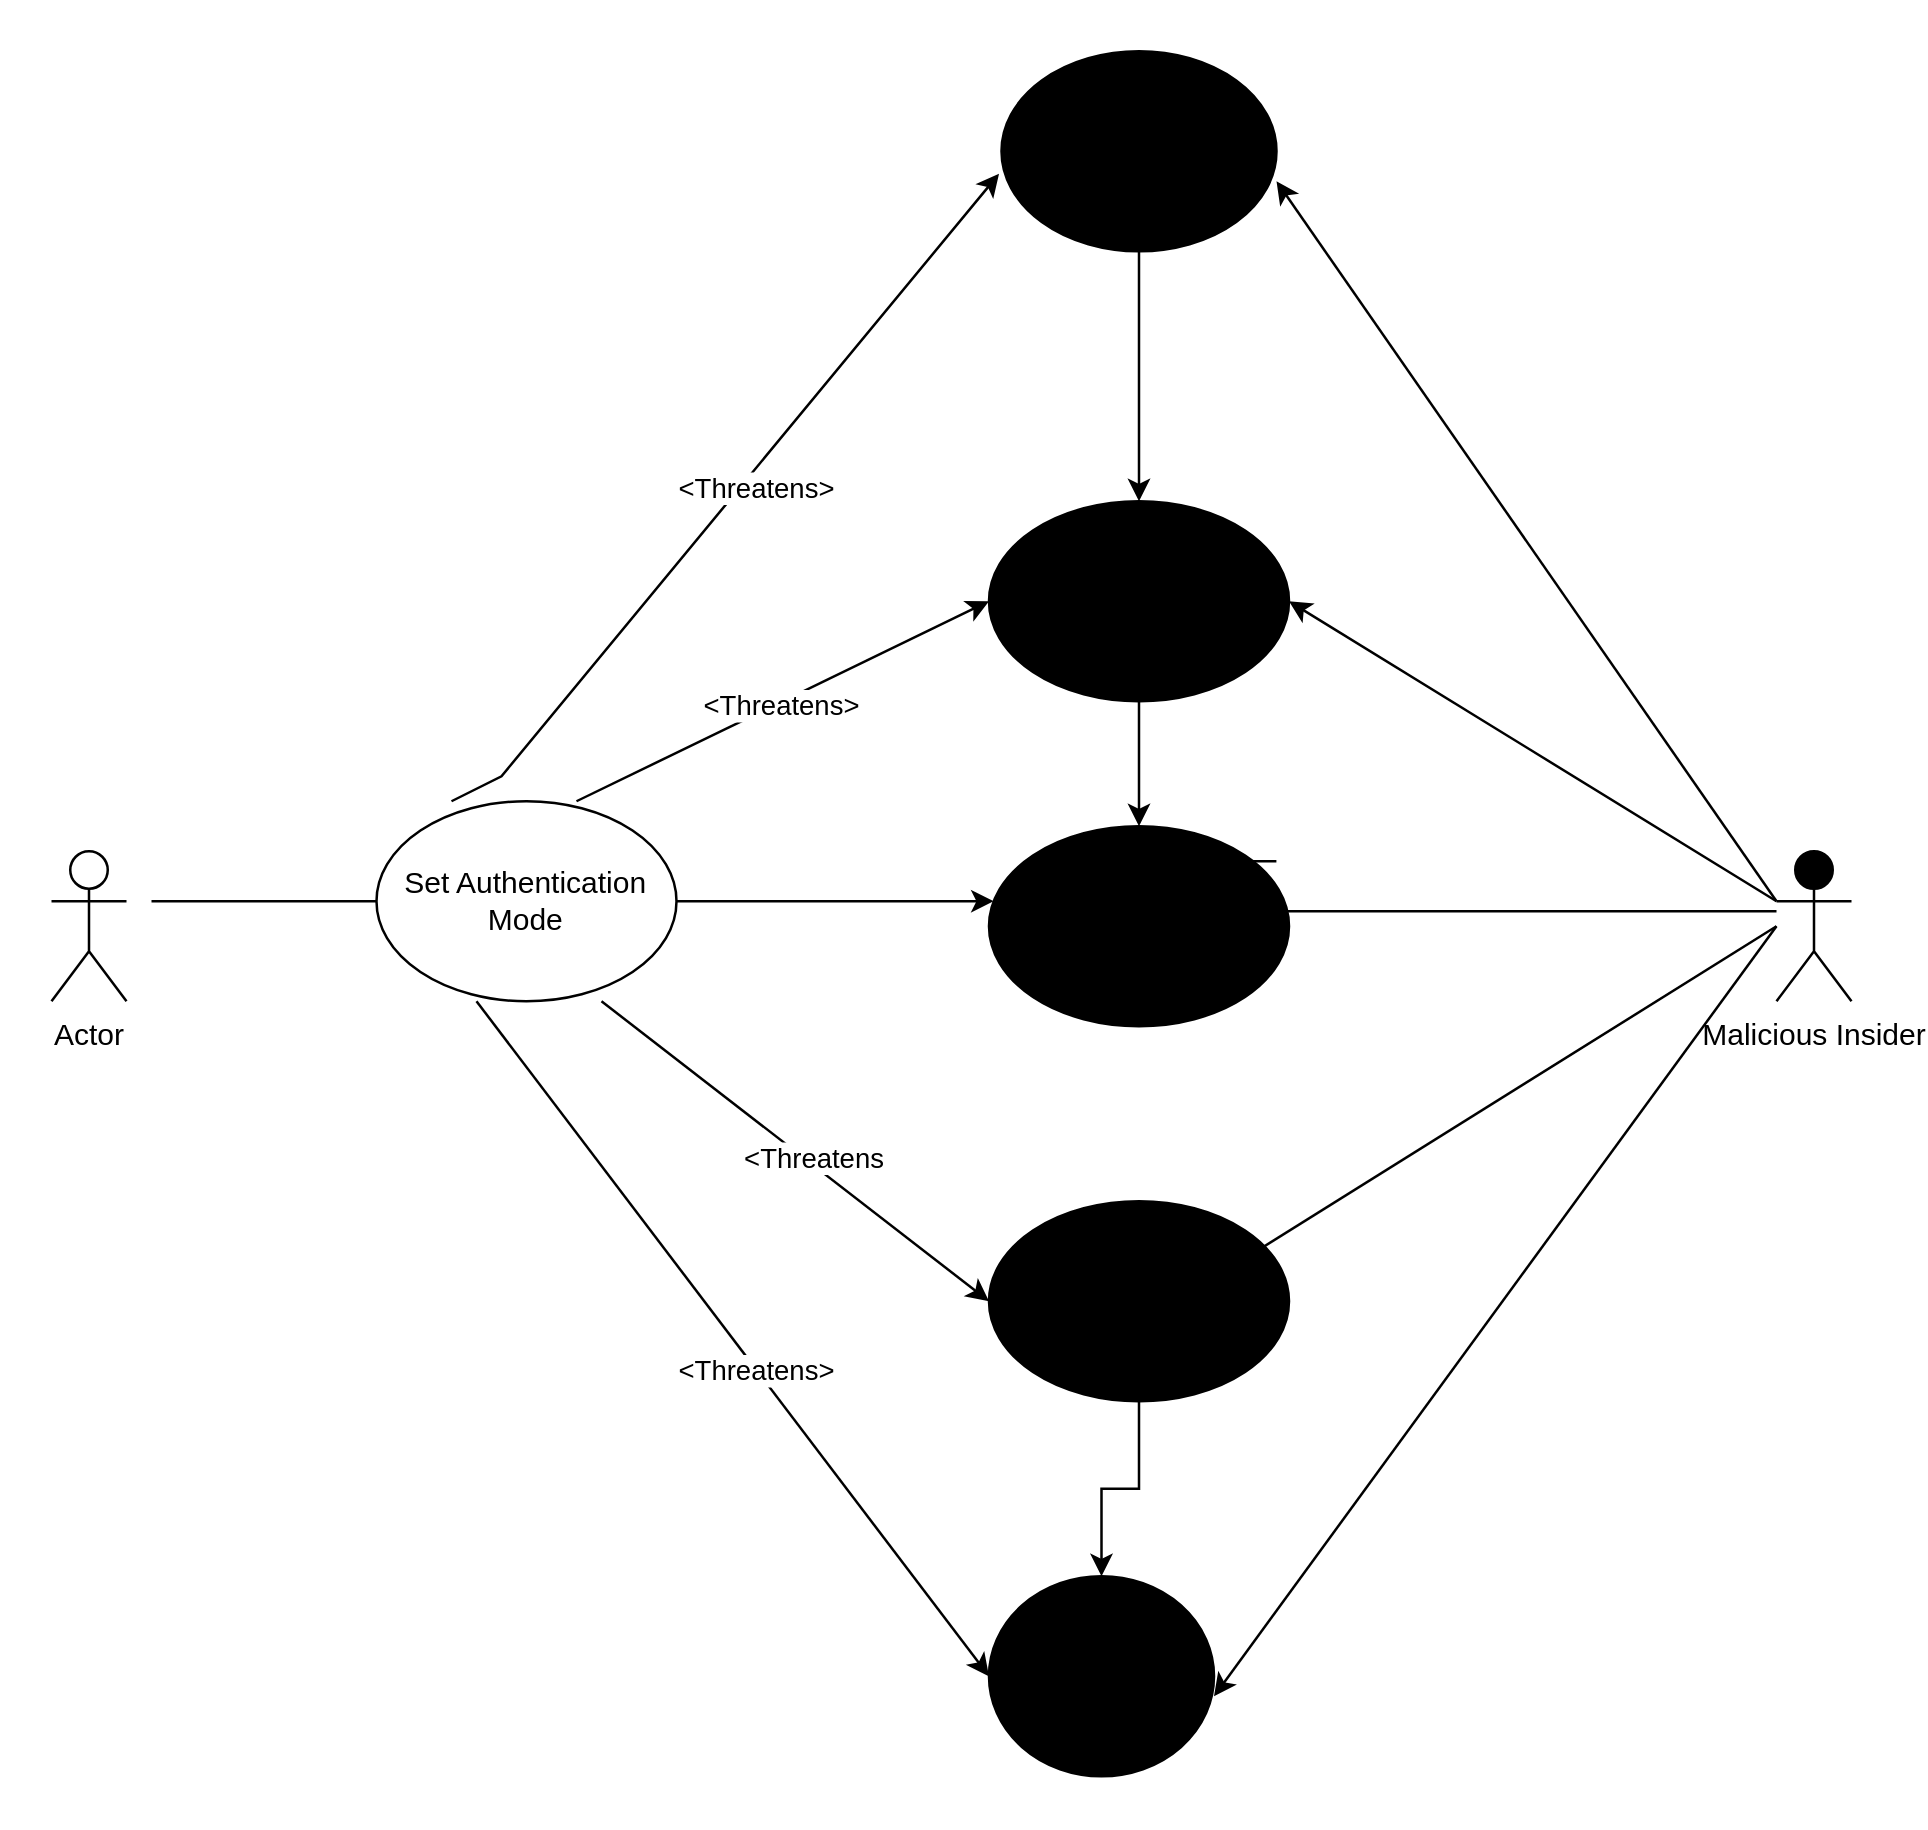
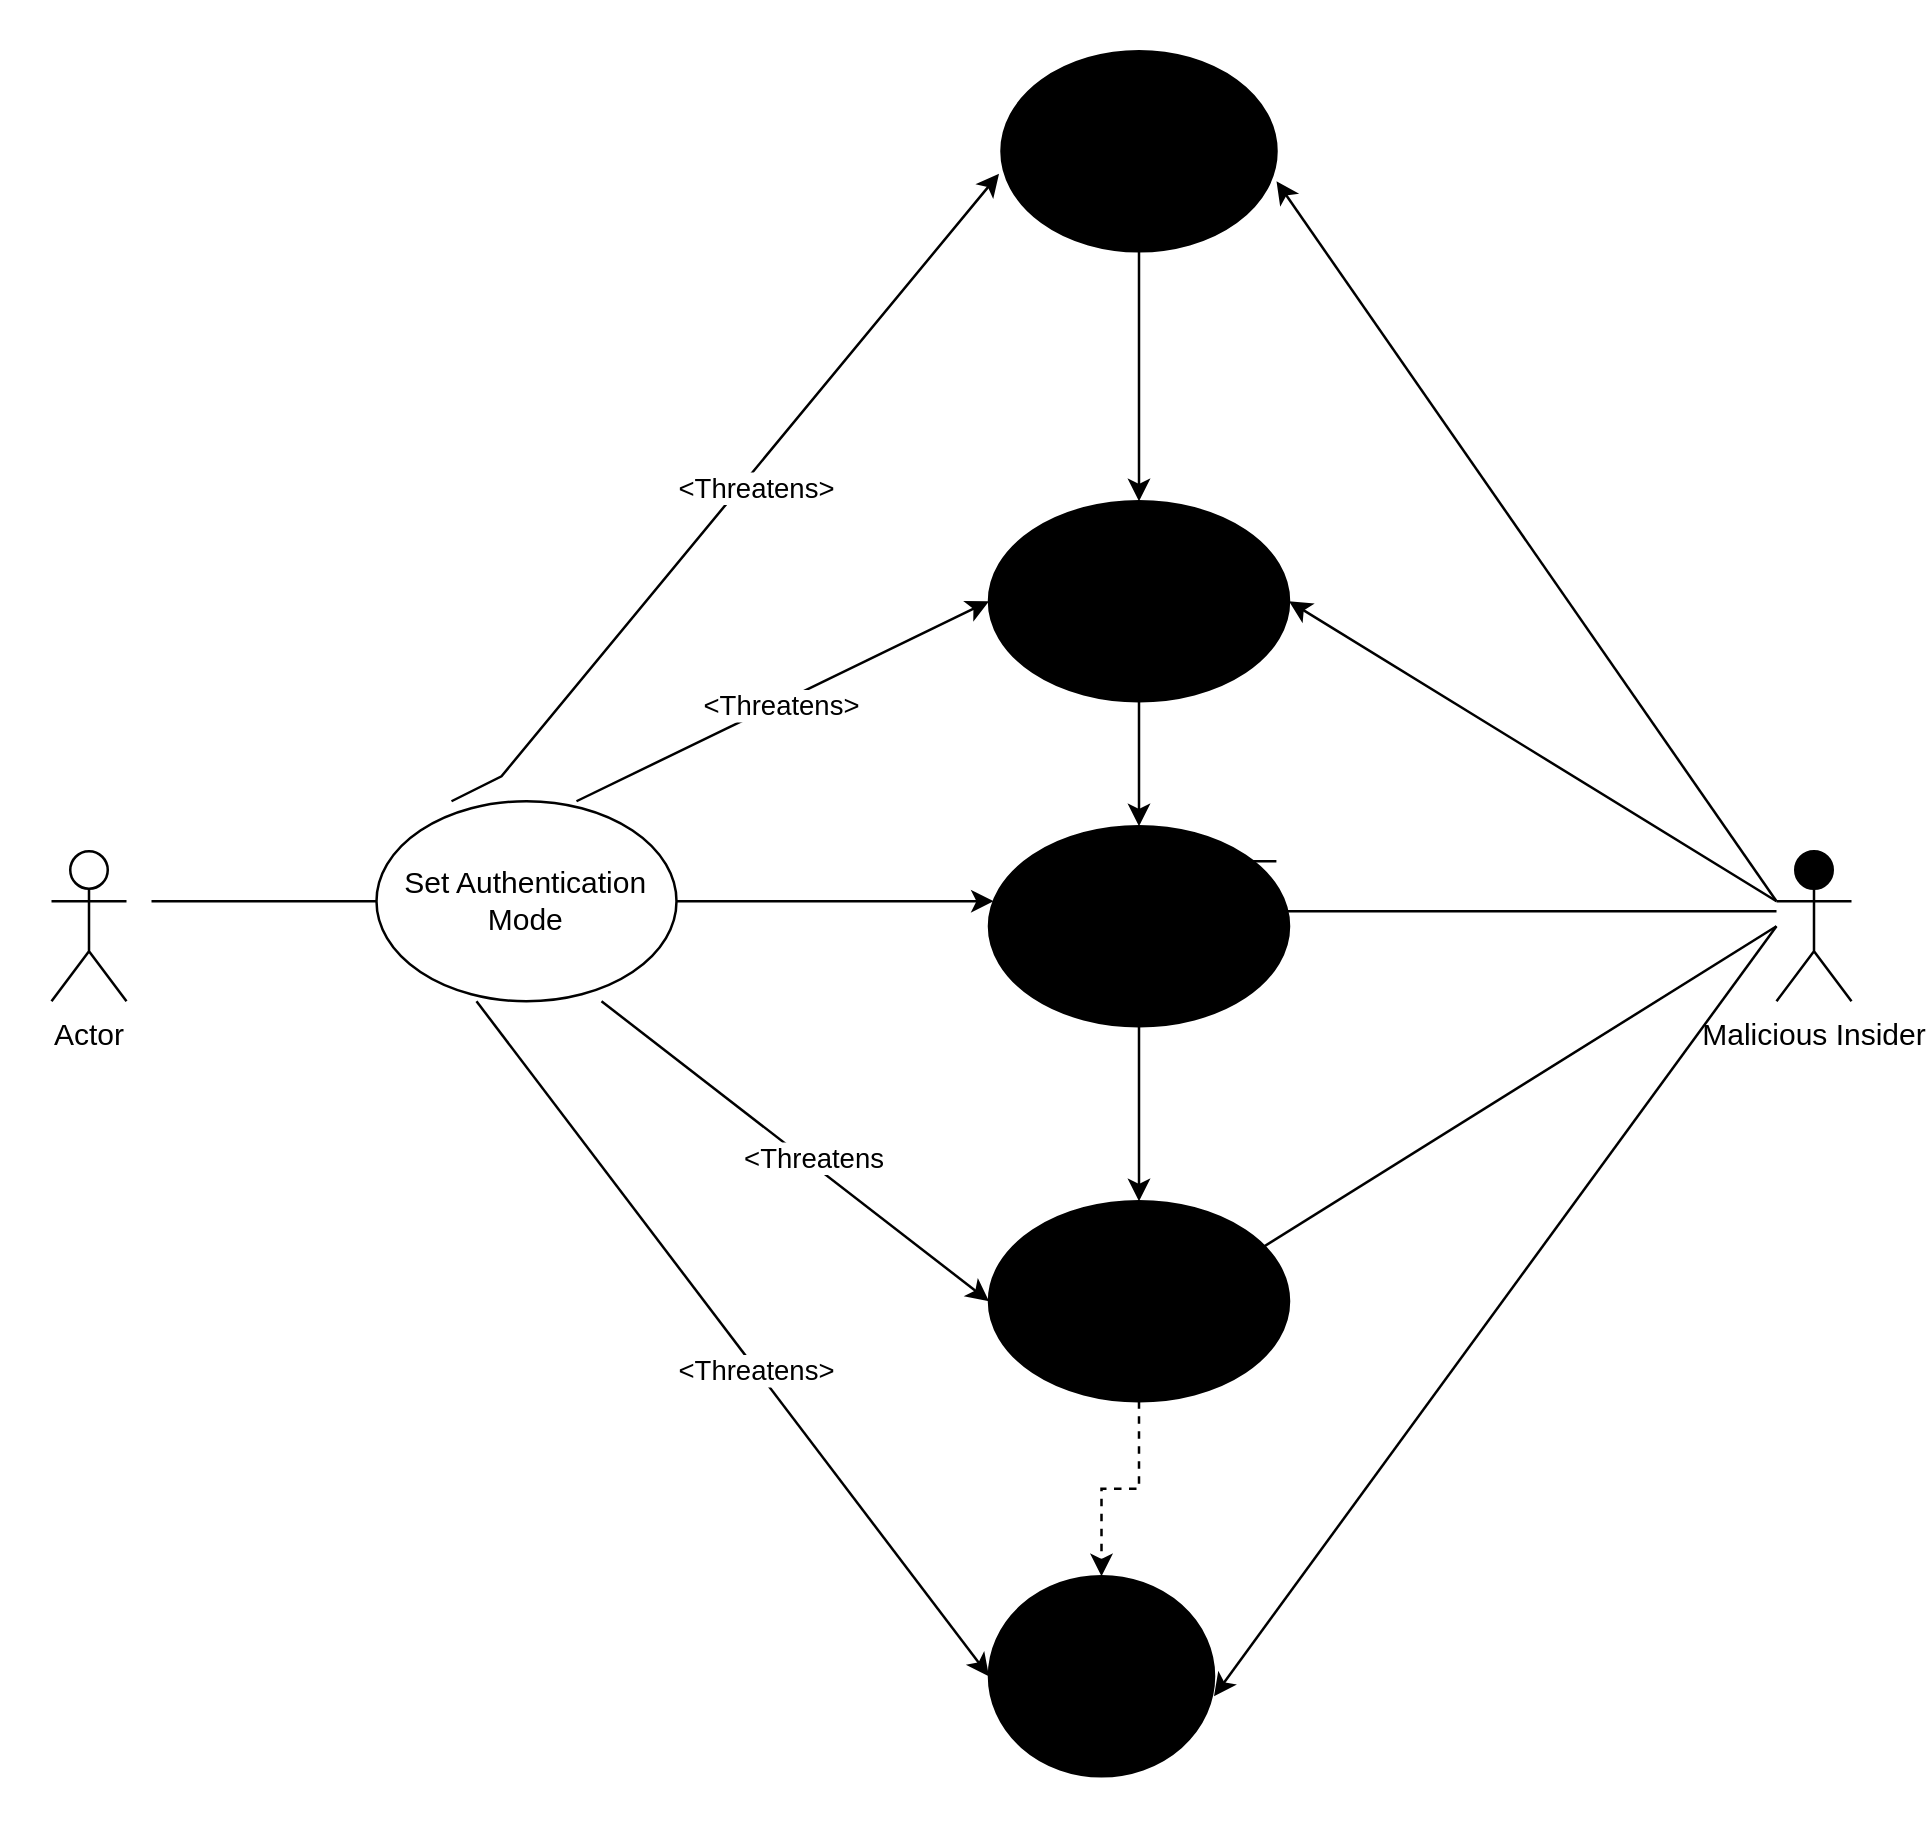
+ <mxCell id="14" value="" style="edgeStyle=orthogonalEdgeStyle;rounded=0;orthogonalLoop=1;jettySize=auto;html=1;" edge="1" parent="1" source="15" target="7"><mxGeometry relative="1" as="geometry" /></mxCell>
- <mxCell id="6" value="" style="edgeStyle=orthogonalEdgeStyle;rounded=0;orthogonalLoop=1;jettySize=auto;html=1;" edge="1" parent="1" source="7" target="16"><mxGeometry relative="1" as="geometry" /></mxCell>
+ <mxCell id="6" value="" style="edgeStyle=orthogonalEdgeStyle;rounded=0;orthogonalLoop=1;jettySize=auto;html=1;dashed=1;" edge="1" parent="1" source="7" target="16"><mxGeometry relative="1" as="geometry" /></mxCell>
